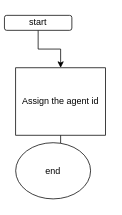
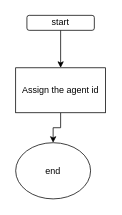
- <mxCell id="3" value="start" style="rounded=1;whiteSpace=wrap;html=1;" vertex="1" parent="1"><mxGeometry x="5" y="20" width="90" height="20" as="geometry" /></mxCell>
+ <mxCell id="3" value="start" style="rounded=1;whiteSpace=wrap;html=1;" vertex="1" parent="1"><mxGeometry x="35" y="20" width="90" height="20" as="geometry" /></mxCell>
- <mxCell id="5" value="Assign the agent id" style="rounded=0;whiteSpace=wrap;html=1;" vertex="1" parent="1"><mxGeometry x="20" y="90" width="120" height="90" as="geometry" /></mxCell>
+ <mxCell id="5" value="Assign the agent id" style="rounded=0;whiteSpace=wrap;html=1;" vertex="1" parent="1"><mxGeometry x="20" y="90" width="120" height="60" as="geometry" /></mxCell>
